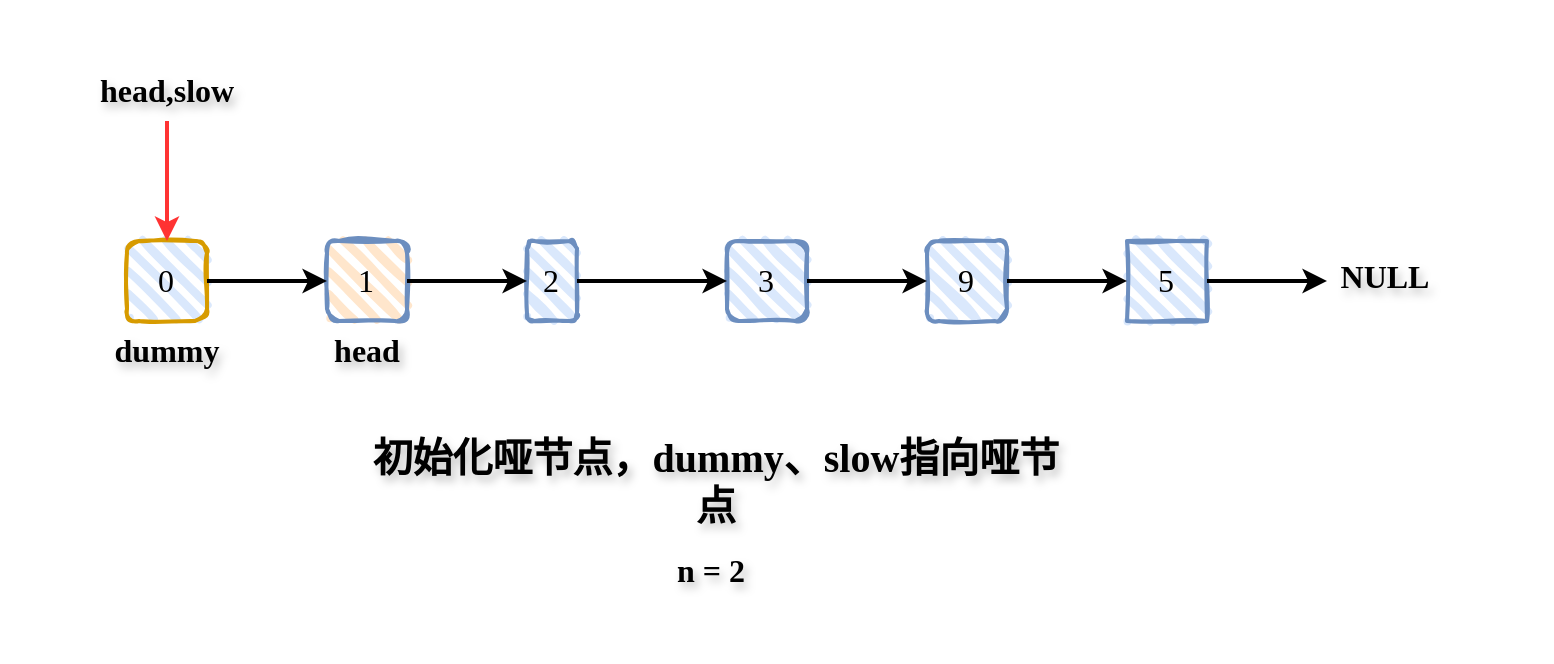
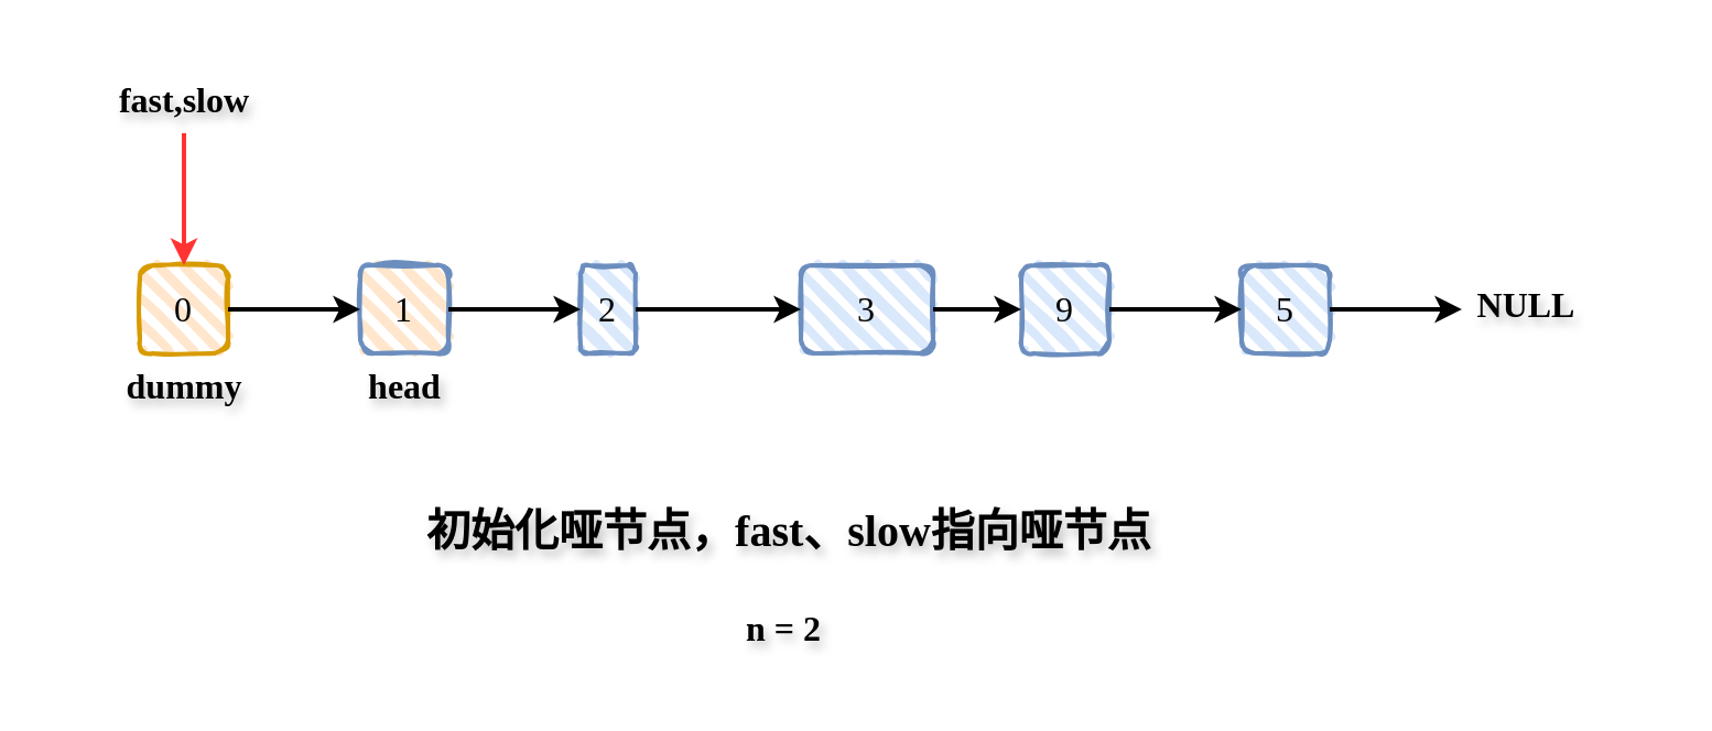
- <mxCell id="18" value="&lt;font style=&quot;font-size: 16px;&quot;&gt;&lt;b&gt;head,slow&lt;/b&gt;&lt;/font&gt;" style="text;html=1;align=center;verticalAlign=middle;whiteSpace=wrap;rounded=0;fontSize=16;textShadow=1;aspect=fixed;fontFamily=HarmonyOS Sans;" vertex="1" parent="1"><mxGeometry x="20.5" y="20" width="125" height="50" as="geometry" /></mxCell>
+ <mxCell id="18" value="&lt;font style=&quot;font-size: 16px;&quot;&gt;&lt;b&gt;fast,slow&lt;/b&gt;&lt;/font&gt;" style="text;html=1;align=center;verticalAlign=middle;whiteSpace=wrap;rounded=0;fontSize=16;textShadow=1;aspect=fixed;fontFamily=HarmonyOS Sans;" vertex="1" parent="1"><mxGeometry x="20.5" y="20" width="125" height="50" as="geometry" /></mxCell>
- <mxCell id="7" value="&lt;font style=&quot;font-size: 16px;&quot; face=&quot;Comic Sans MS&quot;&gt;0&lt;/font&gt;" style="rounded=1;whiteSpace=wrap;html=1;strokeWidth=2;fillWeight=4;hachureGap=8;hachureAngle=45;fillColor=#dae8fc;sketch=1;strokeColor=#d79b00;" vertex="1" parent="1"><mxGeometry x="63" y="120" width="40" height="40" as="geometry" /></mxCell>
+ <mxCell id="7" value="&lt;font style=&quot;font-size: 16px;&quot; face=&quot;Comic Sans MS&quot;&gt;0&lt;/font&gt;" style="rounded=1;whiteSpace=wrap;html=1;strokeWidth=2;fillWeight=4;hachureGap=8;hachureAngle=45;fillColor=#ffe6cc;sketch=1;strokeColor=#d79b00;" vertex="1" parent="1"><mxGeometry x="63" y="120" width="40" height="40" as="geometry" /></mxCell>
- <mxCell id="4" value="&lt;font style=&quot;font-size: 16px;&quot; face=&quot;Comic Sans MS&quot;&gt;3&lt;/font&gt;" style="rounded=1;whiteSpace=wrap;html=1;strokeWidth=2;fillWeight=4;hachureGap=8;hachureAngle=45;fillColor=#dae8fc;sketch=1;strokeColor=#6c8ebf;" vertex="1" parent="1"><mxGeometry x="363" y="120" width="40" height="40" as="geometry" /></mxCell>
+ <mxCell id="4" value="&lt;font style=&quot;font-size: 16px;&quot; face=&quot;Comic Sans MS&quot;&gt;3&lt;/font&gt;" style="rounded=1;whiteSpace=wrap;html=1;strokeWidth=2;fillWeight=4;hachureGap=8;hachureAngle=45;fillColor=#dae8fc;sketch=1;strokeColor=#6c8ebf;" vertex="1" parent="1"><mxGeometry x="363" y="120" width="60" height="40" as="geometry" /></mxCell>
- <mxCell id="6" value="&lt;font style=&quot;font-size: 16px;&quot; face=&quot;Comic Sans MS&quot;&gt;5&lt;/font&gt;" style="whiteSpace=wrap;html=1;strokeWidth=2;fillWeight=4;hachureGap=8;hachureAngle=45;fillColor=#dae8fc;sketch=1;strokeColor=#6c8ebf;rounded=0;" vertex="1" parent="1"><mxGeometry x="563" y="120" width="40" height="40" as="geometry" /></mxCell>
+ <mxCell id="6" value="&lt;font style=&quot;font-size: 16px;&quot; face=&quot;Comic Sans MS&quot;&gt;5&lt;/font&gt;" style="rounded=1;whiteSpace=wrap;html=1;strokeWidth=2;fillWeight=4;hachureGap=8;hachureAngle=45;fillColor=#dae8fc;sketch=1;strokeColor=#6c8ebf;" vertex="1" parent="1"><mxGeometry x="563" y="120" width="40" height="40" as="geometry" /></mxCell>
- <mxCell id="19" value="&lt;span style=&quot;font-size: 20px;&quot;&gt;&lt;b&gt;初始化哑节点，dummy、slow指向哑节点&lt;/b&gt;&lt;/span&gt;" style="text;html=1;align=center;verticalAlign=middle;whiteSpace=wrap;rounded=0;fontSize=16;textShadow=1;aspect=fixed;fontFamily=HarmonyOS Sans;" vertex="1" parent="1"><mxGeometry x="183" y="170" width="350" height="140" as="geometry" /></mxCell>
+ <mxCell id="19" value="&lt;span style=&quot;font-size: 20px;&quot;&gt;&lt;b&gt;初始化哑节点，fast、slow指向哑节点&lt;/b&gt;&lt;/span&gt;" style="text;html=1;align=center;verticalAlign=middle;whiteSpace=wrap;rounded=0;fontSize=16;textShadow=1;aspect=fixed;fontFamily=HarmonyOS Sans;" vertex="1" parent="1"><mxGeometry x="183" y="170" width="350" height="140" as="geometry" /></mxCell>
